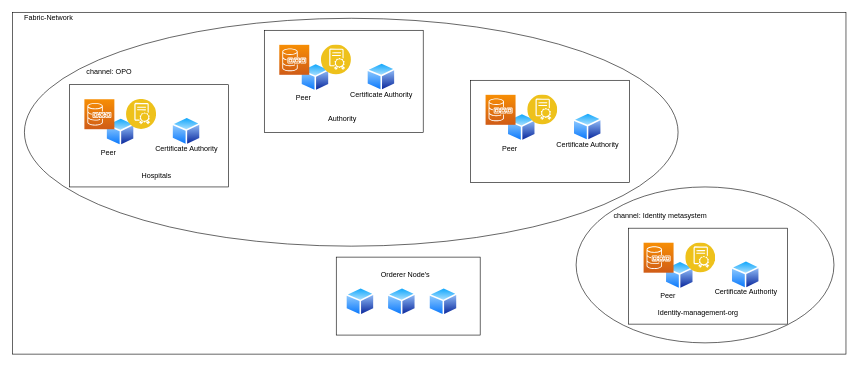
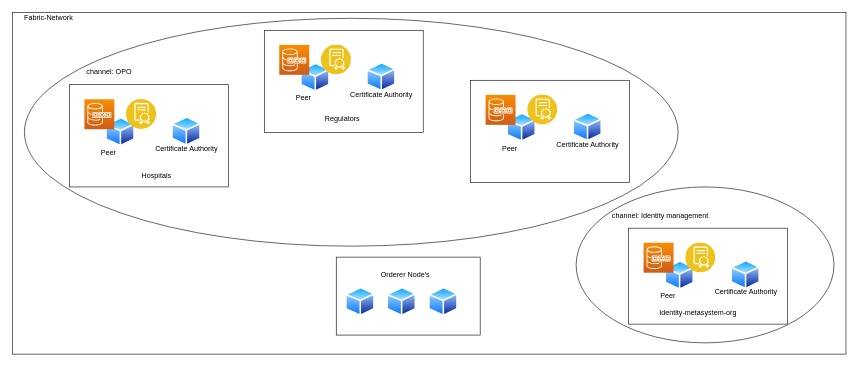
- <mxCell id="22" value="Authority" style="text;html=1;align=center;verticalAlign=middle;resizable=0;points=[];autosize=1;strokeColor=none;fillColor=none;" parent="1" vertex="1"><mxGeometry x="535" y="187.63" width="70" height="20" as="geometry" /></mxCell>
+ <mxCell id="22" value="Regulators" style="text;html=1;align=center;verticalAlign=middle;resizable=0;points=[];autosize=1;strokeColor=none;fillColor=none;" parent="1" vertex="1"><mxGeometry x="535" y="187.63" width="70" height="20" as="geometry" /></mxCell>
- <mxCell id="35" value="channel: Identity metasystem" style="text;html=1;align=center;verticalAlign=middle;resizable=0;points=[];autosize=1;strokeColor=none;fillColor=none;" parent="1" vertex="1"><mxGeometry x="1015" y="350" width="170" height="20" as="geometry" /></mxCell>
+ <mxCell id="35" value="channel: Identity management" style="text;html=1;align=center;verticalAlign=middle;resizable=0;points=[];autosize=1;strokeColor=none;fillColor=none;" parent="1" vertex="1"><mxGeometry x="1015" y="350" width="170" height="20" as="geometry" /></mxCell>
- <mxCell id="38" value="Identity-management-org" style="text;html=1;align=center;verticalAlign=middle;resizable=0;points=[];autosize=1;strokeColor=none;fillColor=none;" parent="1" vertex="1"><mxGeometry x="1087.5" y="511.88" width="150" height="20" as="geometry" /></mxCell>
+ <mxCell id="38" value="Identity-metasystem-org" style="text;html=1;align=center;verticalAlign=middle;resizable=0;points=[];autosize=1;strokeColor=none;fillColor=none;" parent="1" vertex="1"><mxGeometry x="1087.5" y="511.88" width="150" height="20" as="geometry" /></mxCell>
